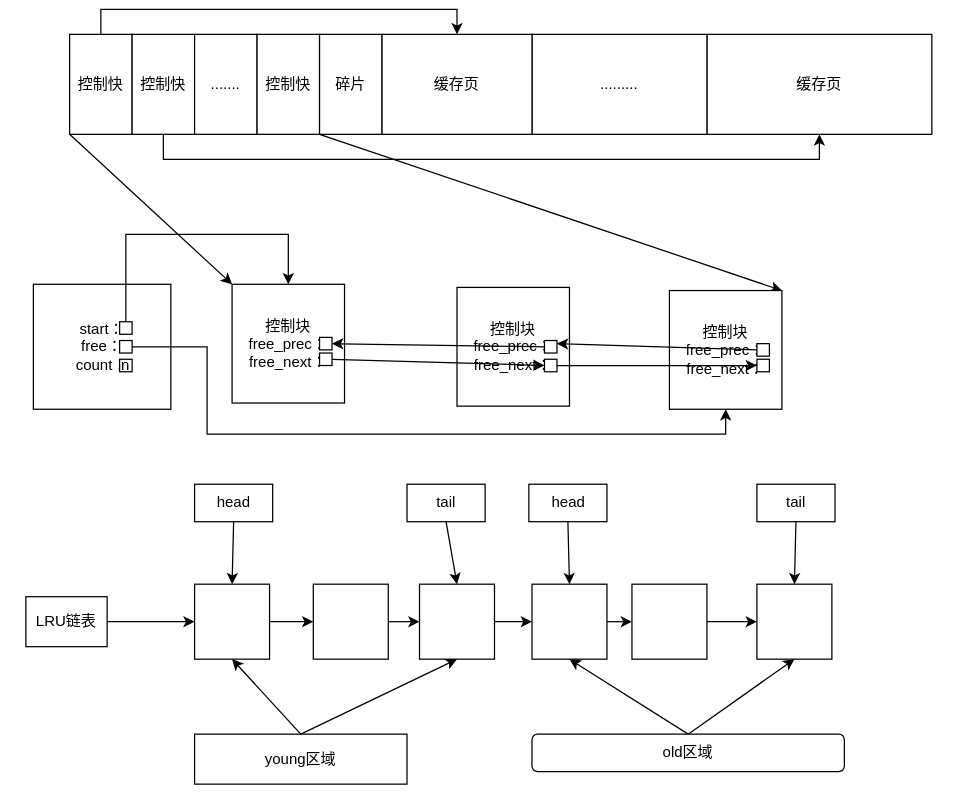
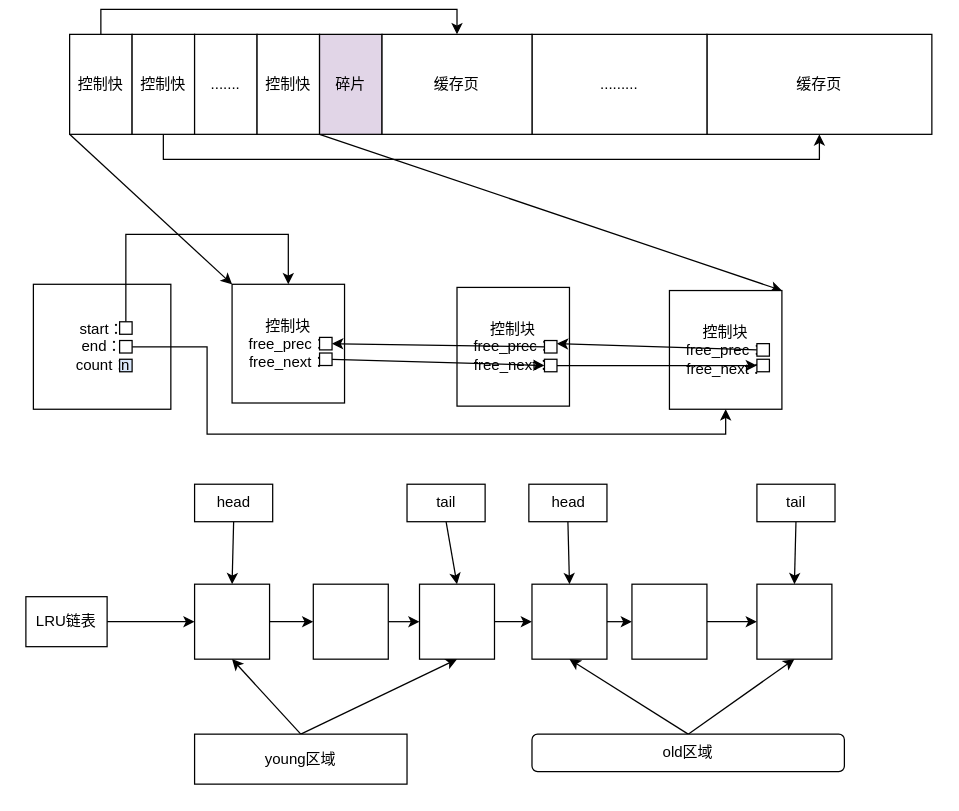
- <mxCell id="10" value="碎片" style="rounded=0;whiteSpace=wrap;html=1;" vertex="1" parent="1"><mxGeometry x="255" y="20" width="50" height="80" as="geometry" /></mxCell>
+ <mxCell id="10" value="碎片" style="rounded=0;whiteSpace=wrap;html=1;fillColor=#e1d5e7;" vertex="1" parent="1"><mxGeometry x="255" y="20" width="50" height="80" as="geometry" /></mxCell>
- <mxCell id="14" value="start：&lt;br&gt;free：&lt;br&gt;count：" style="rounded=0;whiteSpace=wrap;html=1;" vertex="1" parent="1"><mxGeometry x="26" y="220" width="110" height="100" as="geometry" /></mxCell>
+ <mxCell id="14" value="start：&lt;br&gt;end：&lt;br&gt;count：" style="rounded=0;whiteSpace=wrap;html=1;" vertex="1" parent="1"><mxGeometry x="26" y="220" width="110" height="100" as="geometry" /></mxCell>
- <mxCell id="19" value="n" style="rounded=0;whiteSpace=wrap;html=1;" vertex="1" parent="1"><mxGeometry x="95" y="280" width="10" height="10" as="geometry" /></mxCell>
+ <mxCell id="19" value="n" style="rounded=0;whiteSpace=wrap;html=1;fillColor=#dae8fc;" vertex="1" parent="1"><mxGeometry x="95" y="280" width="10" height="10" as="geometry" /></mxCell>
